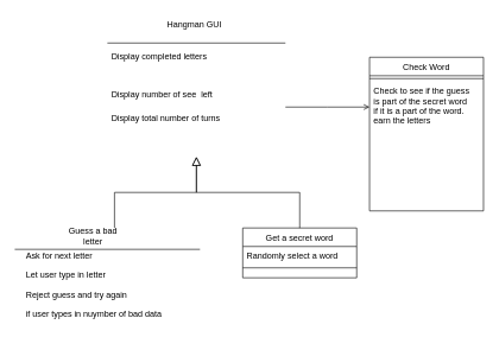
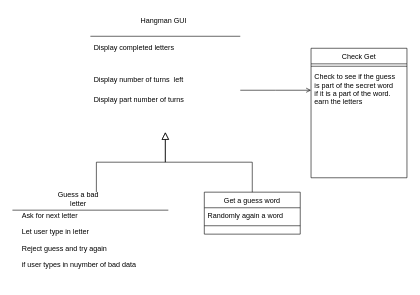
- <mxCell id="14" value="Check Word" style="swimlane;fontStyle=0;align=center;verticalAlign=top;childLayout=stackLayout;horizontal=1;startSize=26;horizontalStack=0;resizeParent=1;resizeLast=0;collapsible=1;marginBottom=0;rounded=0;shadow=0;strokeWidth=1;" vertex="1" parent="1"><mxGeometry x="518" y="80" width="160" height="216" as="geometry"><mxRectangle x="550" y="140" width="160" height="26" as="alternateBounds" /></mxGeometry></mxCell>
+ <mxCell id="14" value="Check Get" style="swimlane;fontStyle=0;align=center;verticalAlign=top;childLayout=stackLayout;horizontal=1;startSize=26;horizontalStack=0;resizeParent=1;resizeLast=0;collapsible=1;marginBottom=0;rounded=0;shadow=0;strokeWidth=1;" vertex="1" parent="1"><mxGeometry x="518" y="80" width="160" height="216" as="geometry"><mxRectangle x="550" y="140" width="160" height="26" as="alternateBounds" /></mxGeometry></mxCell>
- <mxCell id="3" value="Display number of see  left" style="text;align=left;verticalAlign=top;spacingLeft=4;spacingRight=4;overflow=hidden;rotatable=0;points=[[0,0.5],[1,0.5]];portConstraint=eastwest;rounded=0;shadow=0;html=0;" vertex="1" parent="1"><mxGeometry x="150" y="118" width="250" height="26" as="geometry" /></mxCell>
+ <mxCell id="3" value="Display number of turns  left" style="text;align=left;verticalAlign=top;spacingLeft=4;spacingRight=4;overflow=hidden;rotatable=0;points=[[0,0.5],[1,0.5]];portConstraint=eastwest;rounded=0;shadow=0;html=0;" vertex="1" parent="1"><mxGeometry x="150" y="118" width="250" height="26" as="geometry" /></mxCell>
- <mxCell id="5" value="Display total number of turns" style="text;align=left;verticalAlign=top;spacingLeft=4;spacingRight=4;overflow=hidden;rotatable=0;points=[[0,0.5],[1,0.5]];portConstraint=eastwest;" vertex="1" parent="1"><mxGeometry x="150" y="152" width="250" height="26" as="geometry" /></mxCell>
+ <mxCell id="5" value="Display part number of turns" style="text;align=left;verticalAlign=top;spacingLeft=4;spacingRight=4;overflow=hidden;rotatable=0;points=[[0,0.5],[1,0.5]];portConstraint=eastwest;" vertex="1" parent="1"><mxGeometry x="150" y="152" width="250" height="26" as="geometry" /></mxCell>
- <mxCell id="10" value="Get a secret word" style="swimlane;fontStyle=0;align=center;verticalAlign=top;childLayout=stackLayout;horizontal=1;startSize=26;horizontalStack=0;resizeParent=1;resizeLast=0;collapsible=1;marginBottom=0;rounded=0;shadow=0;strokeWidth=1;" vertex="1" parent="1"><mxGeometry x="340" y="320" width="160" height="70" as="geometry"><mxRectangle x="340" y="380" width="170" height="26" as="alternateBounds" /></mxGeometry></mxCell>
+ <mxCell id="10" value="Get a guess word" style="swimlane;fontStyle=0;align=center;verticalAlign=top;childLayout=stackLayout;horizontal=1;startSize=26;horizontalStack=0;resizeParent=1;resizeLast=0;collapsible=1;marginBottom=0;rounded=0;shadow=0;strokeWidth=1;" vertex="1" parent="1"><mxGeometry x="340" y="320" width="160" height="70" as="geometry"><mxRectangle x="340" y="380" width="170" height="26" as="alternateBounds" /></mxGeometry></mxCell>
- <mxCell id="11" value="Randomly select a word" style="text;align=left;verticalAlign=top;spacingLeft=4;spacingRight=4;overflow=hidden;rotatable=0;points=[[0,0.5],[1,0.5]];portConstraint=eastwest;" vertex="1" parent="10"><mxGeometry y="26" width="160" height="26" as="geometry" /></mxCell>
+ <mxCell id="11" value="Randomly again a word" style="text;align=left;verticalAlign=top;spacingLeft=4;spacingRight=4;overflow=hidden;rotatable=0;points=[[0,0.5],[1,0.5]];portConstraint=eastwest;" vertex="1" parent="10"><mxGeometry y="26" width="160" height="26" as="geometry" /></mxCell>
